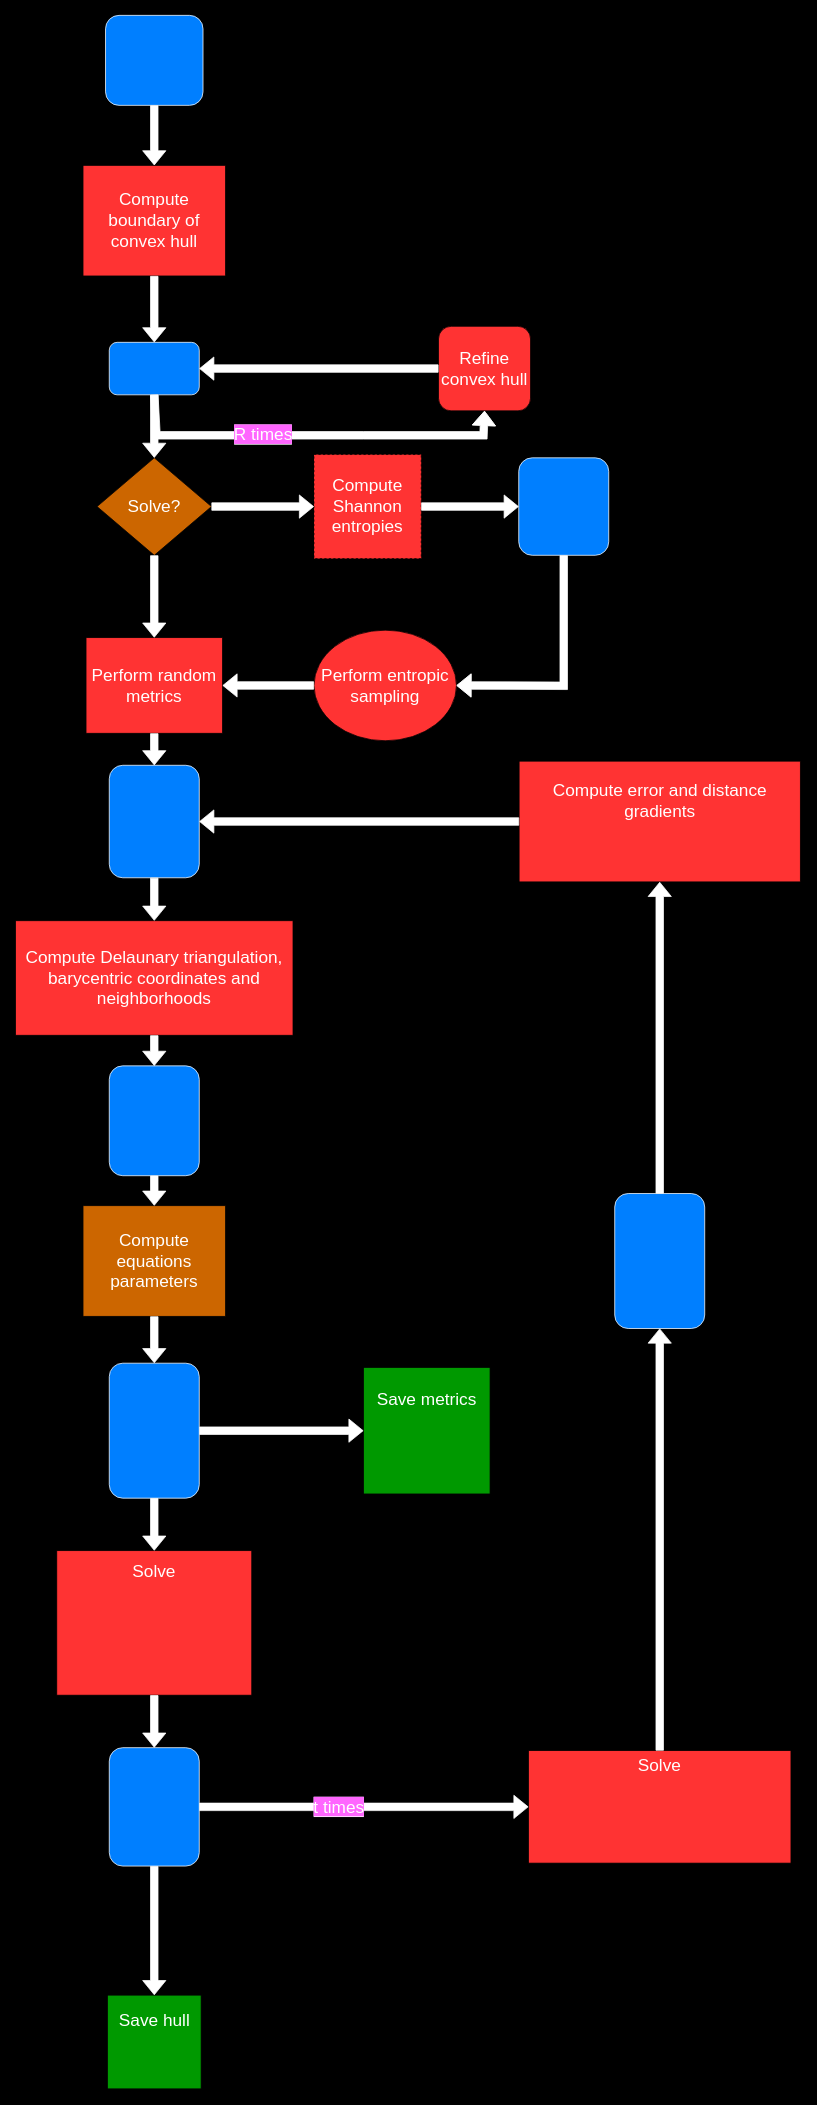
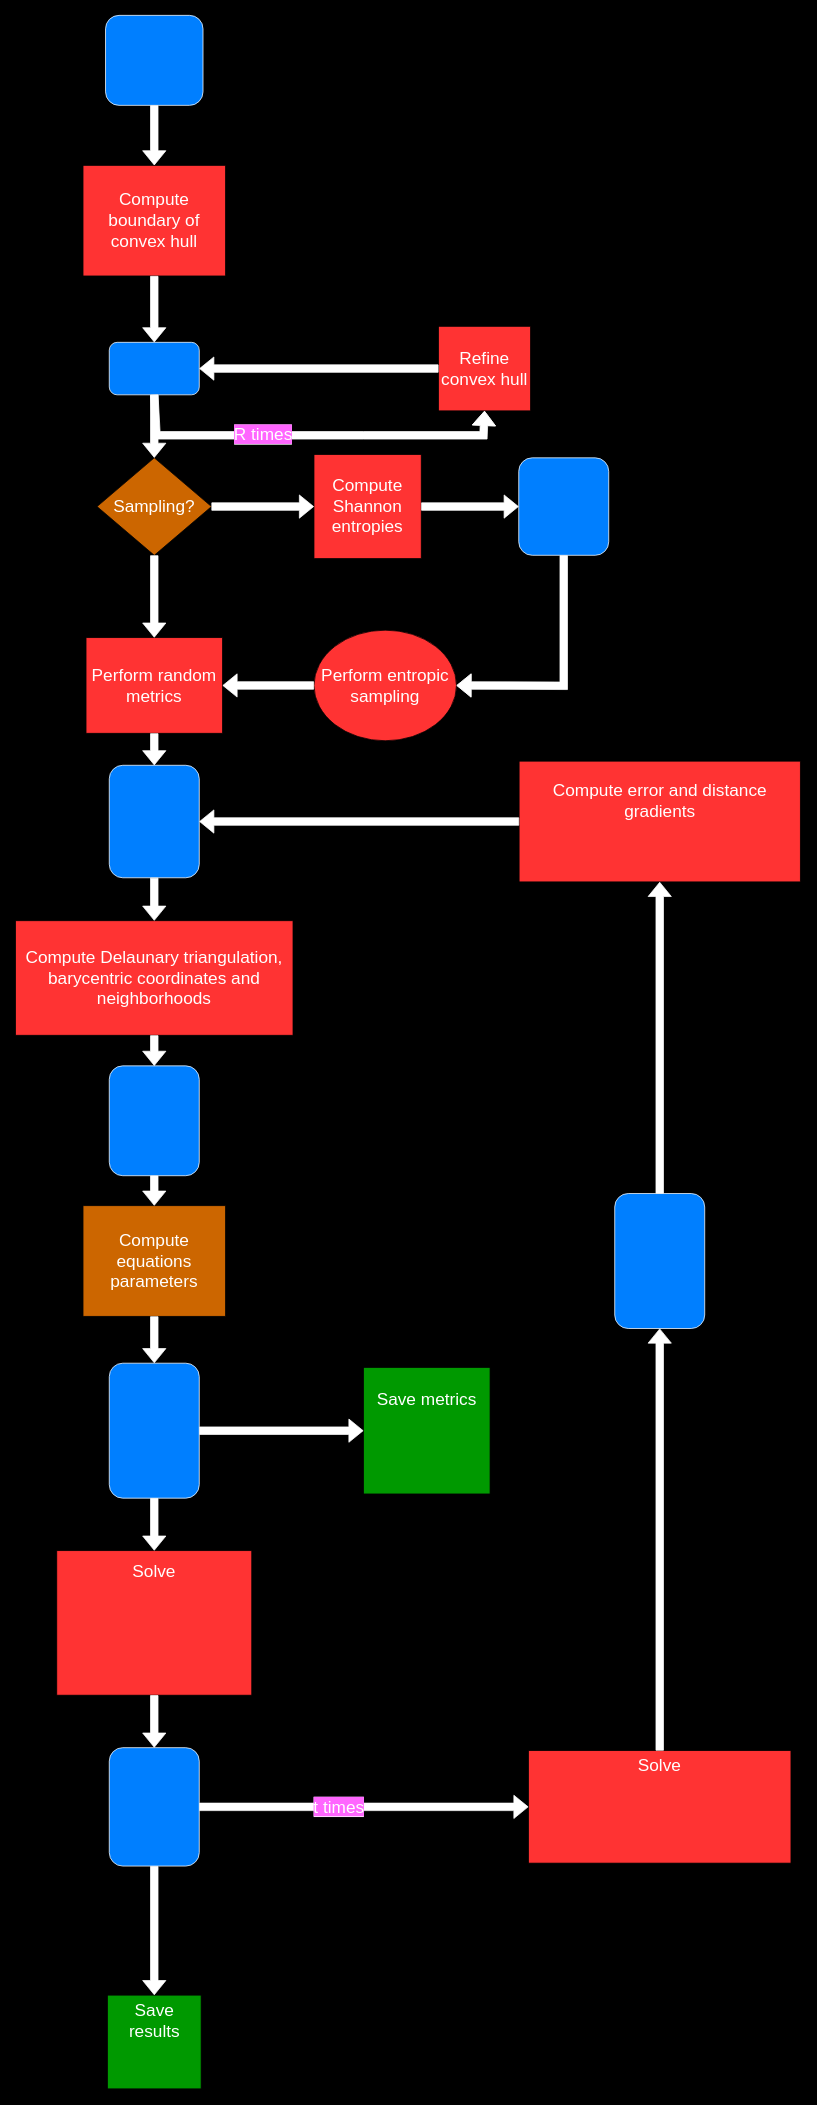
- <mxCell id="27" value="&lt;div&gt;&lt;font color=&quot;#ffffff&quot;&gt;&lt;span style=&quot;font-size: 23px;&quot;&gt;Refine convex hull&lt;/span&gt;&lt;/font&gt;&lt;/div&gt;" style="whiteSpace=wrap;html=1;fillColor=#FF3333;rounded=1;" vertex="1" parent="1"><mxGeometry x="584" y="434.625" width="122.74" height="112.75" as="geometry" /></mxCell>
+ <mxCell id="27" value="&lt;div&gt;&lt;font color=&quot;#ffffff&quot;&gt;&lt;span style=&quot;font-size: 23px;&quot;&gt;Refine convex hull&lt;/span&gt;&lt;/font&gt;&lt;/div&gt;" style="rounded=0;whiteSpace=wrap;html=1;fillColor=#FF3333;" vertex="1" parent="1"><mxGeometry x="584" y="434.625" width="122.74" height="112.75" as="geometry" /></mxCell>
- <mxCell id="4" value="&lt;font style=&quot;font-size: 23px;&quot; color=&quot;#ffffff&quot;&gt;Solve?&lt;/font&gt;" style="rhombus;whiteSpace=wrap;html=1;fillColor=#CC6600;" vertex="1" parent="1"><mxGeometry x="128.75" y="610" width="152.48" height="130" as="geometry" /></mxCell>
+ <mxCell id="4" value="&lt;font style=&quot;font-size: 23px;&quot; color=&quot;#ffffff&quot;&gt;Sampling?&lt;/font&gt;" style="rhombus;whiteSpace=wrap;html=1;fillColor=#CC6600;" vertex="1" parent="1"><mxGeometry x="128.75" y="610" width="152.48" height="130" as="geometry" /></mxCell>
- <mxCell id="22" value="&lt;div&gt;&lt;font color=&quot;#ffffff&quot;&gt;&lt;span style=&quot;font-size: 23px;&quot;&gt;Compute Shannon entropies&lt;/span&gt;&lt;/font&gt;&lt;/div&gt;" style="rounded=0;whiteSpace=wrap;html=1;fillColor=#FF3333;dashed=1;" vertex="1" parent="1"><mxGeometry x="417.98" y="605.63" width="143" height="138.75" as="geometry" /></mxCell>
+ <mxCell id="22" value="&lt;div&gt;&lt;font color=&quot;#ffffff&quot;&gt;&lt;span style=&quot;font-size: 23px;&quot;&gt;Compute Shannon entropies&lt;/span&gt;&lt;/font&gt;&lt;/div&gt;" style="rounded=0;whiteSpace=wrap;html=1;fillColor=#FF3333;" vertex="1" parent="1"><mxGeometry x="417.98" y="605.63" width="143" height="138.75" as="geometry" /></mxCell>
- <mxCell id="28" value="&lt;font color=&quot;#ffffff&quot; style=&quot;font-size: 23px;&quot;&gt;Save hull&lt;/font&gt;&lt;div&gt;&lt;font color=&quot;#ffffff&quot; style=&quot;font-size: 23px;&quot;&gt;&lt;br&gt;&lt;/font&gt;&lt;/div&gt;&lt;div&gt;&lt;font color=&quot;#ffffff&quot; style=&quot;font-size: 23px;&quot;&gt;&lt;br&gt;&lt;/font&gt;&lt;/div&gt;" style="whiteSpace=wrap;html=1;aspect=fixed;fillColor=#009900;" vertex="1" parent="1"><mxGeometry x="142.5" y="2660" width="124.98" height="124.98" as="geometry" /></mxCell>
+ <mxCell id="28" value="&lt;font color=&quot;#ffffff&quot; style=&quot;font-size: 23px;&quot;&gt;Save results&lt;/font&gt;&lt;div&gt;&lt;font color=&quot;#ffffff&quot; style=&quot;font-size: 23px;&quot;&gt;&lt;br&gt;&lt;/font&gt;&lt;/div&gt;&lt;div&gt;&lt;font color=&quot;#ffffff&quot; style=&quot;font-size: 23px;&quot;&gt;&lt;br&gt;&lt;/font&gt;&lt;/div&gt;" style="whiteSpace=wrap;html=1;aspect=fixed;fillColor=#009900;" vertex="1" parent="1"><mxGeometry x="142.5" y="2660" width="124.98" height="124.98" as="geometry" /></mxCell>
